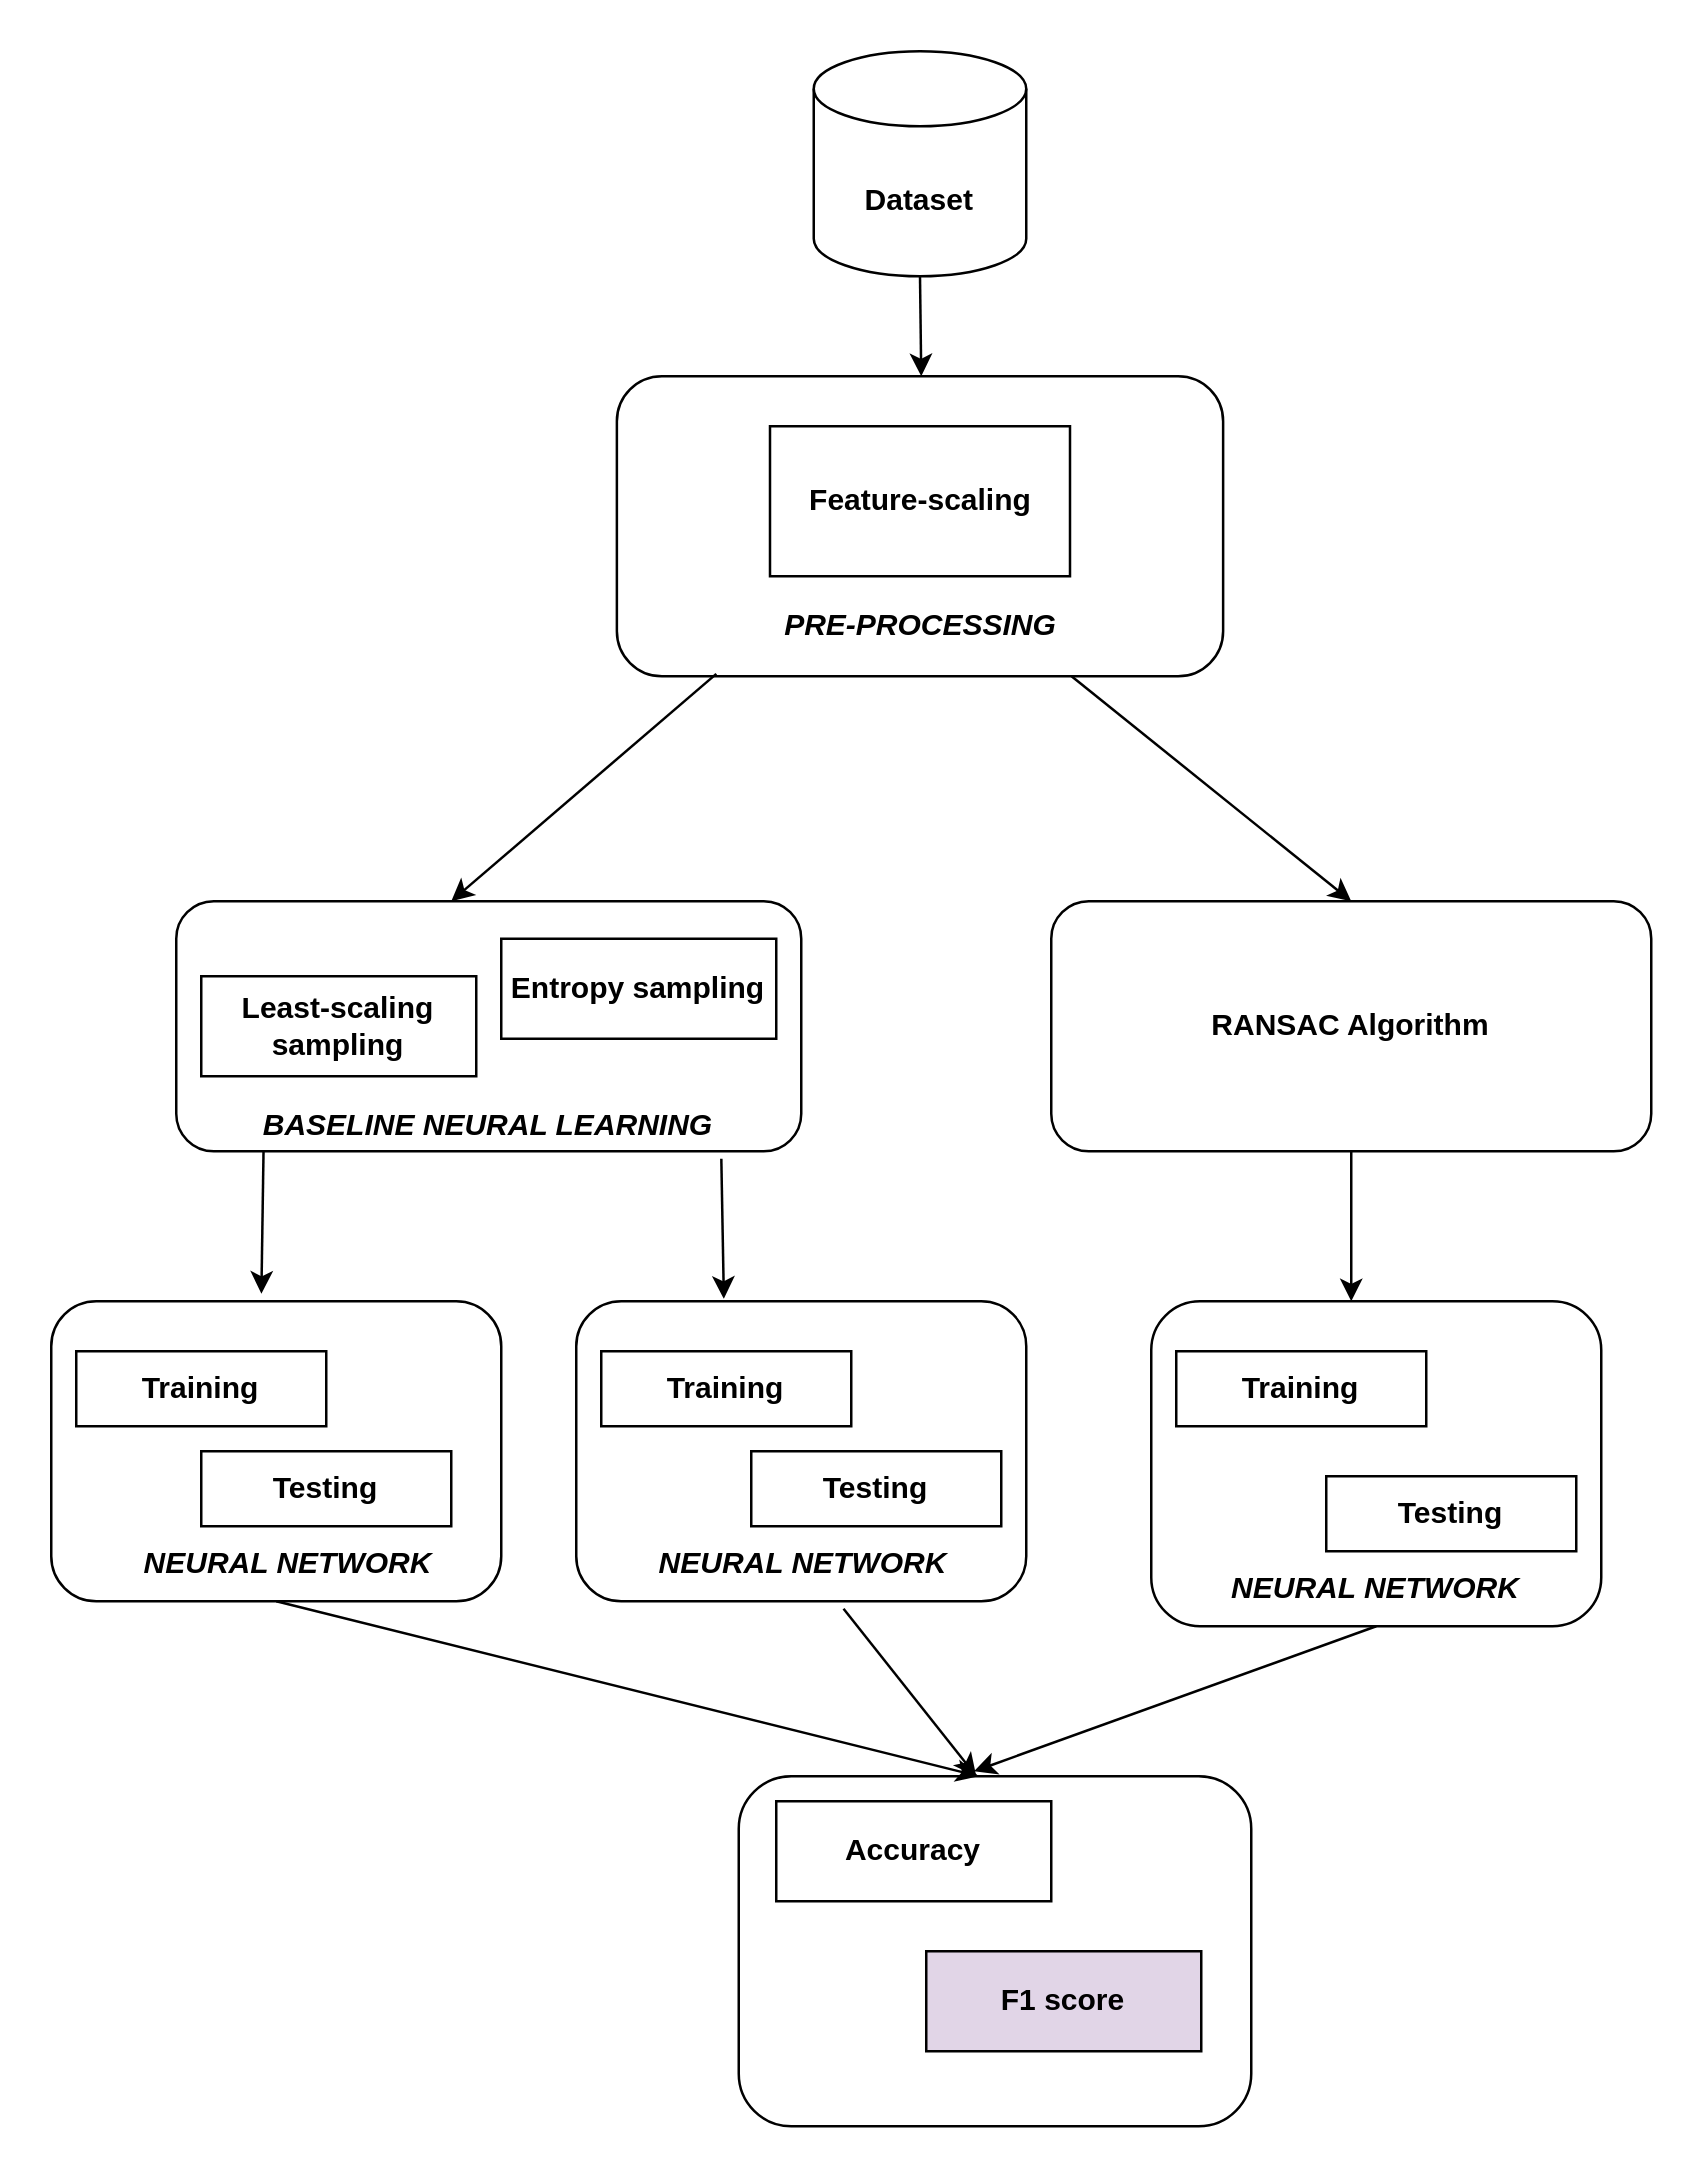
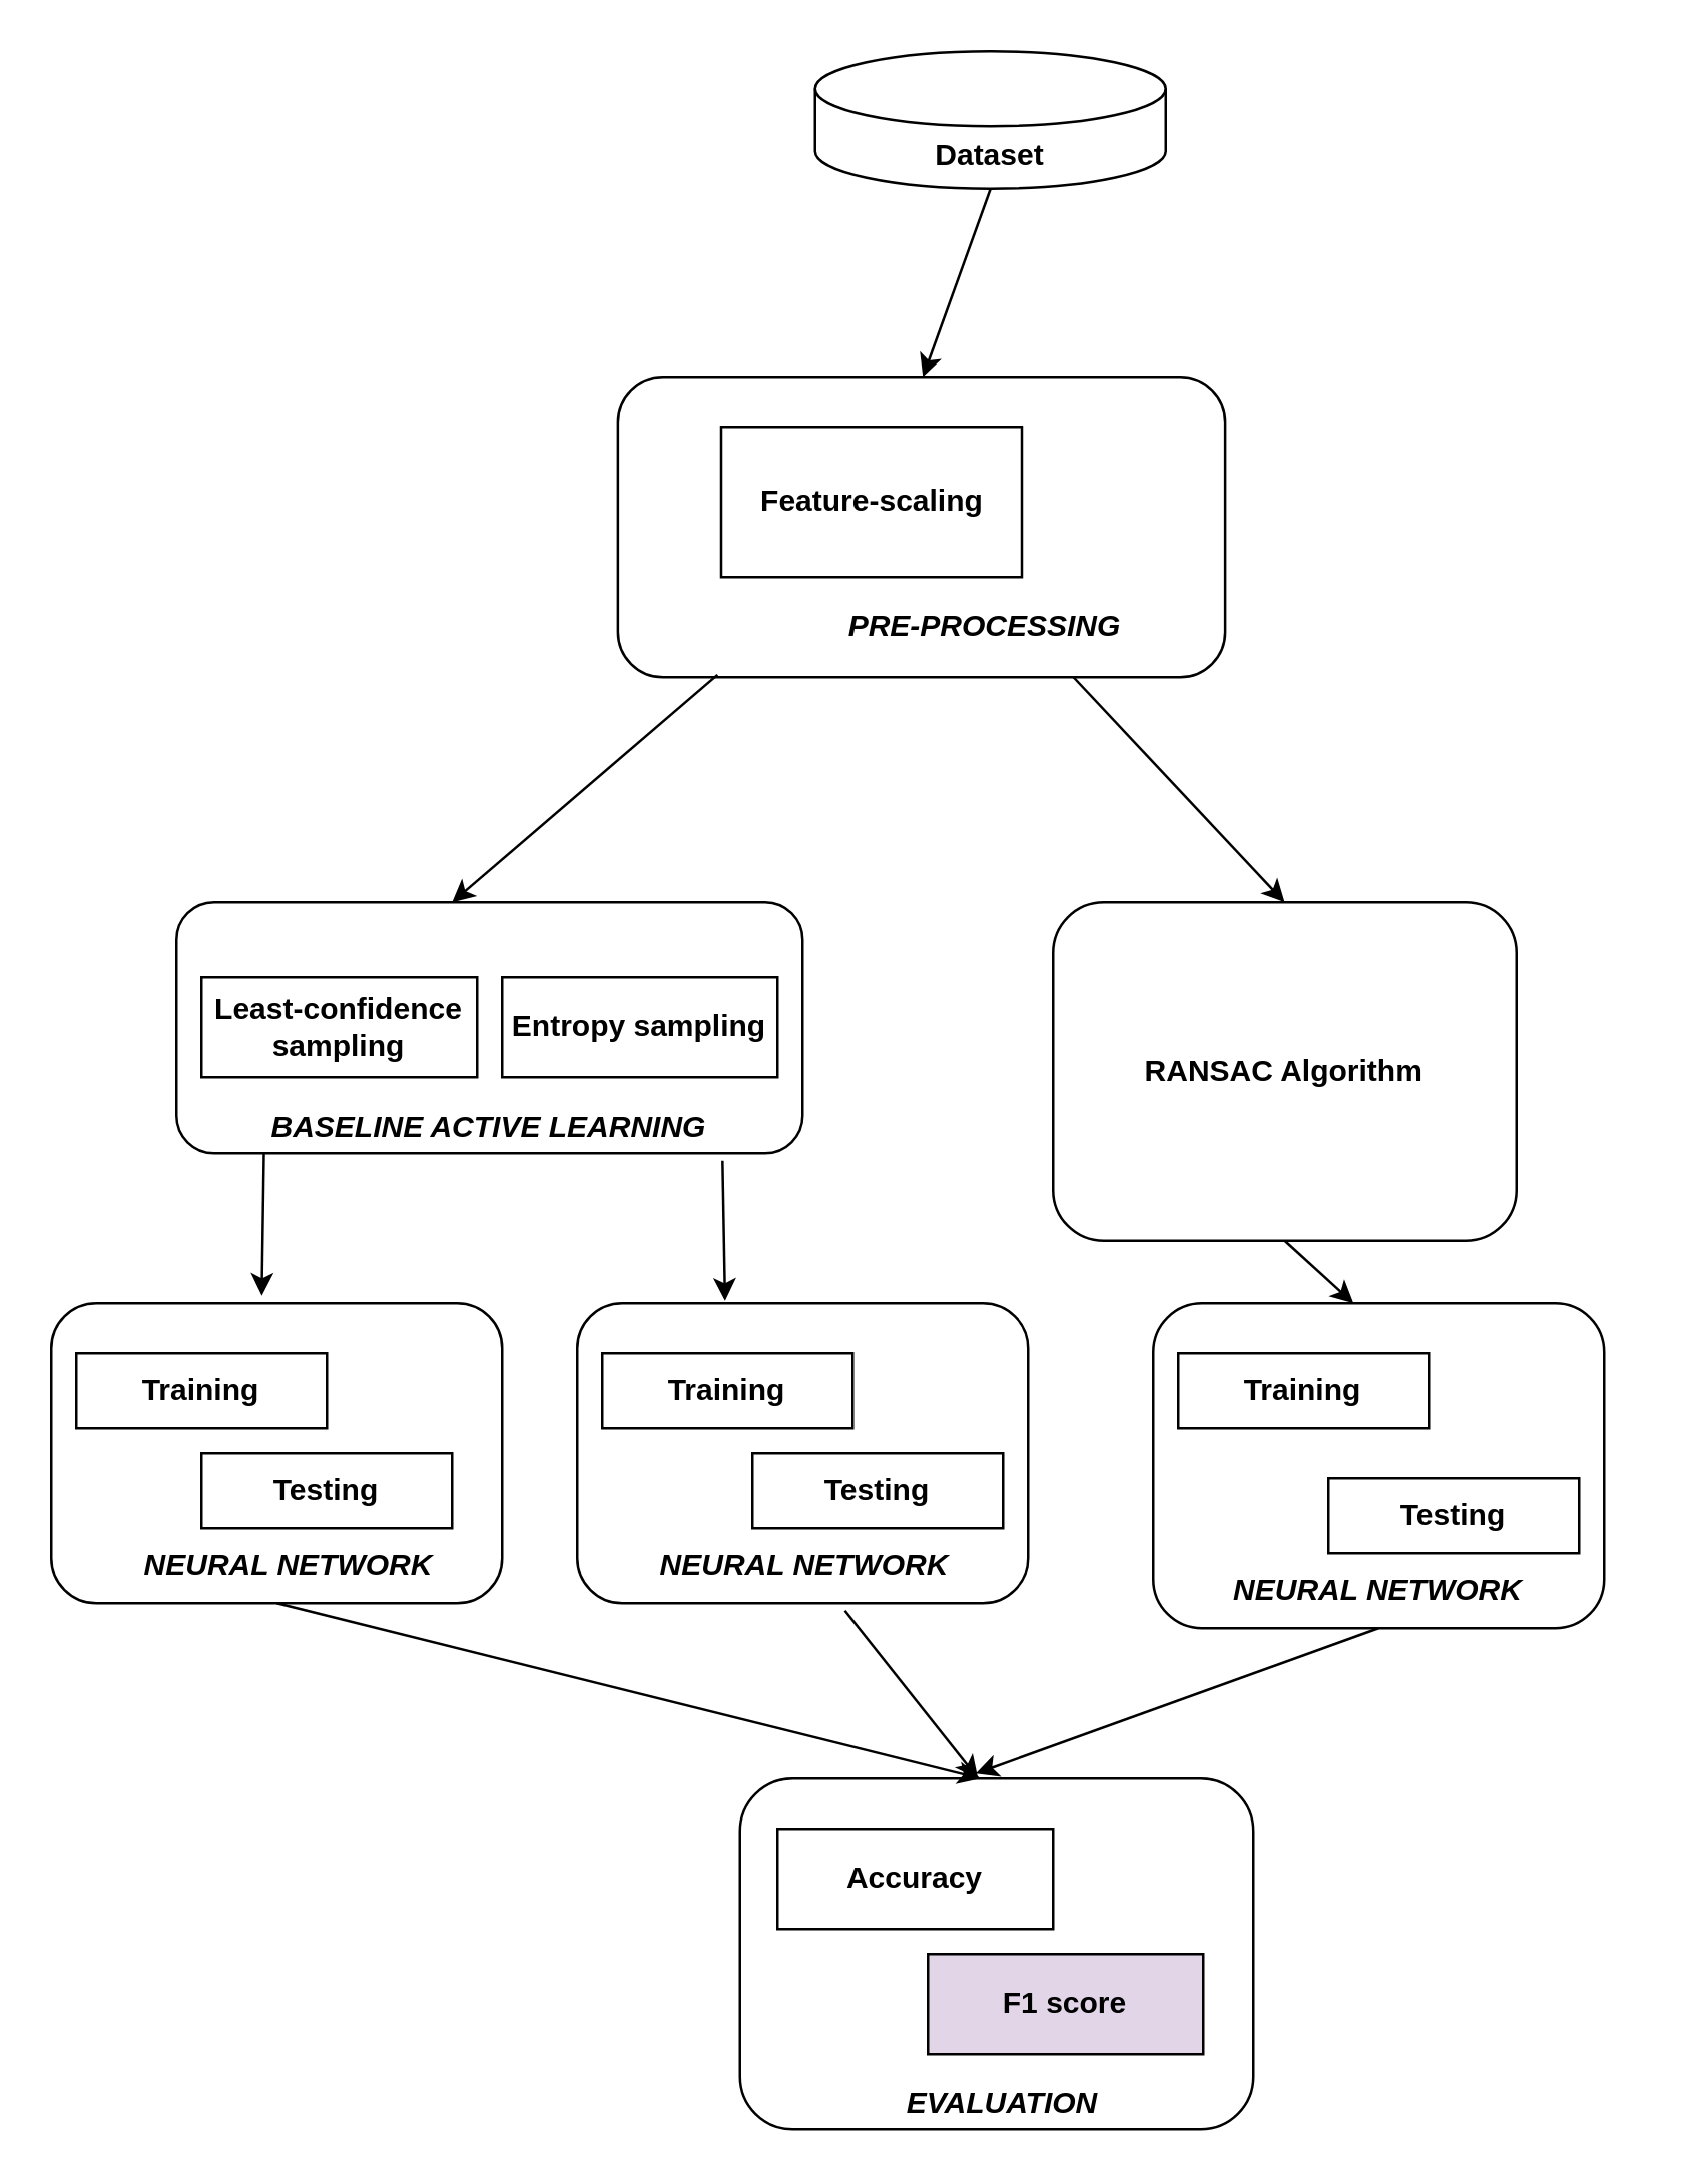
- <mxCell id="2" value="&lt;font style=&quot;font-size: 12px&quot;&gt;&lt;b&gt;Dataset&lt;/b&gt;&lt;/font&gt;" style="shape=cylinder3;whiteSpace=wrap;html=1;boundedLbl=1;backgroundOutline=1;size=15;fontSize=16;" parent="1" vertex="1"><mxGeometry x="325" y="20" width="85" height="90" as="geometry" /></mxCell>
+ <mxCell id="2" value="&lt;font style=&quot;font-size: 12px&quot;&gt;&lt;b&gt;Dataset&lt;/b&gt;&lt;/font&gt;" style="shape=cylinder3;whiteSpace=wrap;html=1;boundedLbl=1;backgroundOutline=1;size=15;fontSize=16;" parent="1" vertex="1"><mxGeometry x="325" y="20" width="140" height="55" as="geometry" /></mxCell>
- <mxCell id="4" value="&lt;font style=&quot;font-size: 12px&quot;&gt;&lt;b&gt;Feature-scaling&lt;/b&gt;&lt;/font&gt;" style="rounded=0;whiteSpace=wrap;html=1;" parent="1" vertex="1"><mxGeometry x="307.5" y="170" width="120" height="60" as="geometry" /></mxCell>
+ <mxCell id="4" value="&lt;font style=&quot;font-size: 12px&quot;&gt;&lt;b&gt;Feature-scaling&lt;/b&gt;&lt;/font&gt;" style="rounded=0;whiteSpace=wrap;html=1;" parent="1" vertex="1"><mxGeometry x="287.5" y="170" width="120" height="60" as="geometry" /></mxCell>
- <mxCell id="5" value="&lt;b&gt;&lt;i&gt;&lt;font style=&quot;font-size: 12px&quot;&gt;PRE-PROCESSING&lt;/font&gt;&lt;/i&gt;&lt;/b&gt;" style="text;html=1;strokeColor=none;fillColor=none;align=center;verticalAlign=middle;whiteSpace=wrap;rounded=0;" parent="1" vertex="1"><mxGeometry x="287.5" y="240" width="160" height="20" as="geometry" /></mxCell>
+ <mxCell id="5" value="&lt;b&gt;&lt;i&gt;&lt;font style=&quot;font-size: 12px&quot;&gt;PRE-PROCESSING&lt;/font&gt;&lt;/i&gt;&lt;/b&gt;" style="text;html=1;strokeColor=none;fillColor=none;align=center;verticalAlign=middle;whiteSpace=wrap;rounded=0;" parent="1" vertex="1"><mxGeometry x="312.5" y="240" width="160" height="20" as="geometry" /></mxCell>
- <mxCell id="9" value="&lt;b&gt;Entropy sampling&lt;/b&gt;" style="rounded=0;whiteSpace=wrap;html=1;" parent="1" vertex="1"><mxGeometry x="200" y="375" width="110" height="40" as="geometry" /></mxCell>
+ <mxCell id="9" value="&lt;b&gt;Entropy sampling&lt;/b&gt;" style="rounded=0;whiteSpace=wrap;html=1;" parent="1" vertex="1"><mxGeometry x="200" y="390" width="110" height="40" as="geometry" /></mxCell>
- <mxCell id="8" value="&lt;b&gt;Least-scaling sampling&lt;/b&gt;" style="rounded=0;whiteSpace=wrap;html=1;" parent="1" vertex="1"><mxGeometry x="80" y="390" width="110" height="40" as="geometry" /></mxCell>
+ <mxCell id="8" value="&lt;b&gt;Least-confidence sampling&lt;/b&gt;" style="rounded=0;whiteSpace=wrap;html=1;" parent="1" vertex="1"><mxGeometry x="80" y="390" width="110" height="40" as="geometry" /></mxCell>
- <mxCell id="7" value="&lt;b&gt;RANSAC Algorithm&lt;/b&gt;" style="rounded=1;whiteSpace=wrap;html=1;" parent="1" vertex="1"><mxGeometry x="420" y="360" width="240" height="100" as="geometry" /></mxCell>
+ <mxCell id="7" value="&lt;b&gt;RANSAC Algorithm&lt;/b&gt;" style="rounded=1;whiteSpace=wrap;html=1;" parent="1" vertex="1"><mxGeometry x="420" y="360" width="185" height="135" as="geometry" /></mxCell>
- <mxCell id="23" value="&lt;b&gt;&lt;i&gt;BASELINE NEURAL LEARNING&lt;/i&gt;&lt;/b&gt;" style="text;html=1;strokeColor=none;fillColor=none;align=center;verticalAlign=middle;whiteSpace=wrap;rounded=0;" parent="1" vertex="1"><mxGeometry x="90" y="440" width="210" height="20" as="geometry" /></mxCell>
+ <mxCell id="23" value="&lt;b&gt;&lt;i&gt;BASELINE ACTIVE LEARNING&lt;/i&gt;&lt;/b&gt;" style="text;html=1;strokeColor=none;fillColor=none;align=center;verticalAlign=middle;whiteSpace=wrap;rounded=0;" parent="1" vertex="1"><mxGeometry x="90" y="440" width="210" height="20" as="geometry" /></mxCell>
- <mxCell id="20" value="&lt;b&gt;Accuracy&lt;/b&gt;" style="rounded=0;whiteSpace=wrap;html=1;" parent="1" vertex="1"><mxGeometry x="310" y="720" width="110" height="40" as="geometry" /></mxCell>
+ <mxCell id="20" value="&lt;b&gt;Accuracy&lt;/b&gt;" style="rounded=0;whiteSpace=wrap;html=1;" parent="1" vertex="1"><mxGeometry x="310" y="730" width="110" height="40" as="geometry" /></mxCell>
+ <mxCell id="22" value="&lt;b&gt;&lt;i&gt;EVALUATION&lt;/i&gt;&lt;/b&gt;" style="text;html=1;strokeColor=none;fillColor=none;align=center;verticalAlign=middle;whiteSpace=wrap;rounded=0;" parent="1" vertex="1"><mxGeometry x="380" y="830" width="40" height="20" as="geometry" /></mxCell>
